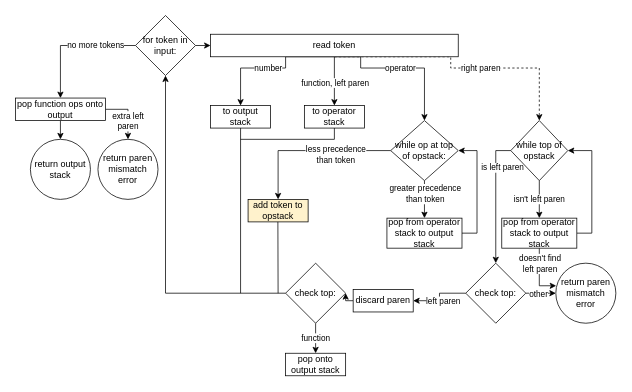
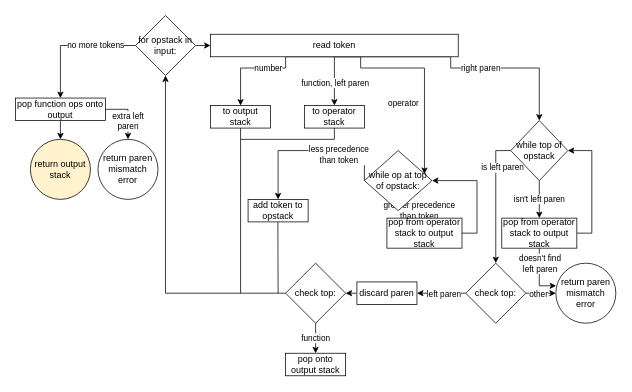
- <mxCell id="5" value="for token in input:" style="rhombus;whiteSpace=wrap;html=1;" parent="1" vertex="1"><mxGeometry x="180" y="20" width="80" height="80" as="geometry" /></mxCell>
+ <mxCell id="5" value="for opstack in input:" style="rhombus;whiteSpace=wrap;html=1;" parent="1" vertex="1"><mxGeometry x="180" y="20" width="80" height="80" as="geometry" /></mxCell>
- <mxCell id="49" style="edgeStyle=orthogonalEdgeStyle;rounded=0;orthogonalLoop=1;jettySize=auto;html=1;exitX=0.5;exitY=1;exitDx=0;exitDy=0;entryX=0.5;entryY=0;entryDx=0;entryDy=0;dashed=1;" edge="1" parent="1" source="51" target="18"><mxGeometry relative="1" as="geometry"><Array as="points"><mxPoint x="600" y="75" /><mxPoint x="600" y="90" /><mxPoint x="718" y="90" /></Array></mxGeometry></mxCell>
+ <mxCell id="49" style="edgeStyle=orthogonalEdgeStyle;rounded=0;orthogonalLoop=1;jettySize=auto;html=1;exitX=0.5;exitY=1;exitDx=0;exitDy=0;entryX=0.5;entryY=0;entryDx=0;entryDy=0;" edge="1" parent="1" source="51" target="18"><mxGeometry relative="1" as="geometry"><Array as="points"><mxPoint x="600" y="75" /><mxPoint x="600" y="90" /><mxPoint x="718" y="90" /></Array></mxGeometry></mxCell>
- <mxCell id="12" value="&lt;font style=&quot;font-size: 12px&quot;&gt;while op at top of opstack:&lt;/font&gt;" style="rhombus;whiteSpace=wrap;html=1;" parent="1" vertex="1"><mxGeometry x="520" y="160" width="90" height="80" as="geometry" /></mxCell>
+ <mxCell id="12" value="&lt;font style=&quot;font-size: 12px&quot;&gt;while op at top of opstack:&lt;/font&gt;" style="rhombus;whiteSpace=wrap;html=1;" parent="1" vertex="1"><mxGeometry x="485" y="200" width="90" height="80" as="geometry" /></mxCell>
- <mxCell id="37" value="return output stack" style="ellipse;whiteSpace=wrap;html=1;aspect=fixed;" parent="1" vertex="1"><mxGeometry x="40" y="185" width="80" height="80" as="geometry" /></mxCell>
+ <mxCell id="37" value="return output stack" style="ellipse;whiteSpace=wrap;html=1;aspect=fixed;fillColor=#fff2cc;" parent="1" vertex="1"><mxGeometry x="40" y="185" width="80" height="80" as="geometry" /></mxCell>
- <mxCell id="19" value="add token to opstack" style="rounded=0;whiteSpace=wrap;html=1;fillColor=#fff2cc;" parent="1" vertex="1"><mxGeometry x="330" y="265" width="80" height="30" as="geometry" /></mxCell>
+ <mxCell id="19" value="add token to opstack" style="rounded=0;whiteSpace=wrap;html=1;" parent="1" vertex="1"><mxGeometry x="330" y="265" width="80" height="30" as="geometry" /></mxCell>
- <mxCell id="27" value="discard paren" style="rounded=0;whiteSpace=wrap;html=1;" parent="1" vertex="1"><mxGeometry x="470" y="385" width="80" height="30" as="geometry" /></mxCell>
+ <mxCell id="27" value="discard paren" style="rounded=0;whiteSpace=wrap;html=1;" parent="1" vertex="1"><mxGeometry x="475" y="375" width="80" height="30" as="geometry" /></mxCell>
